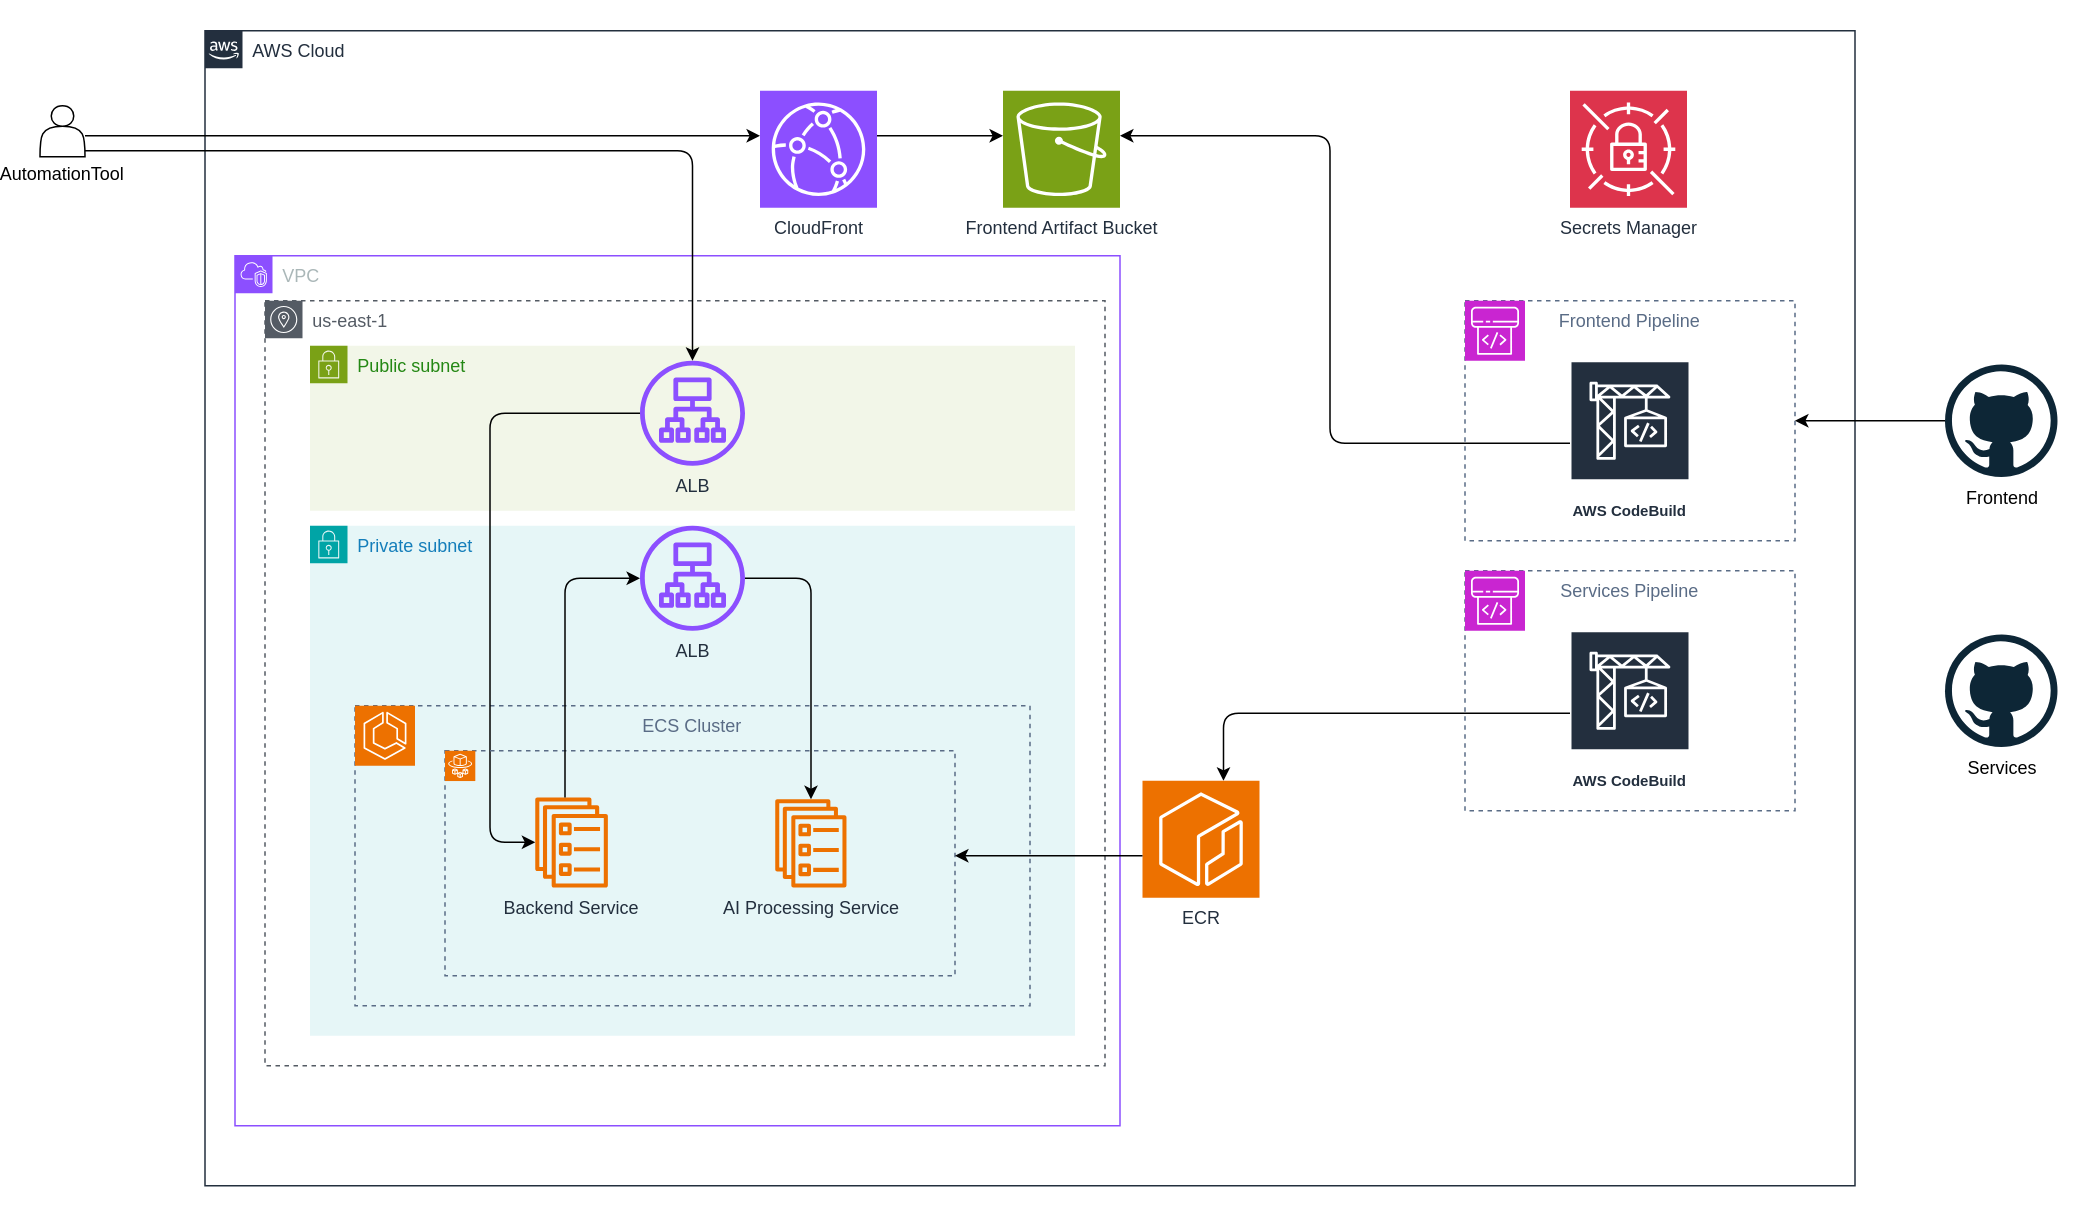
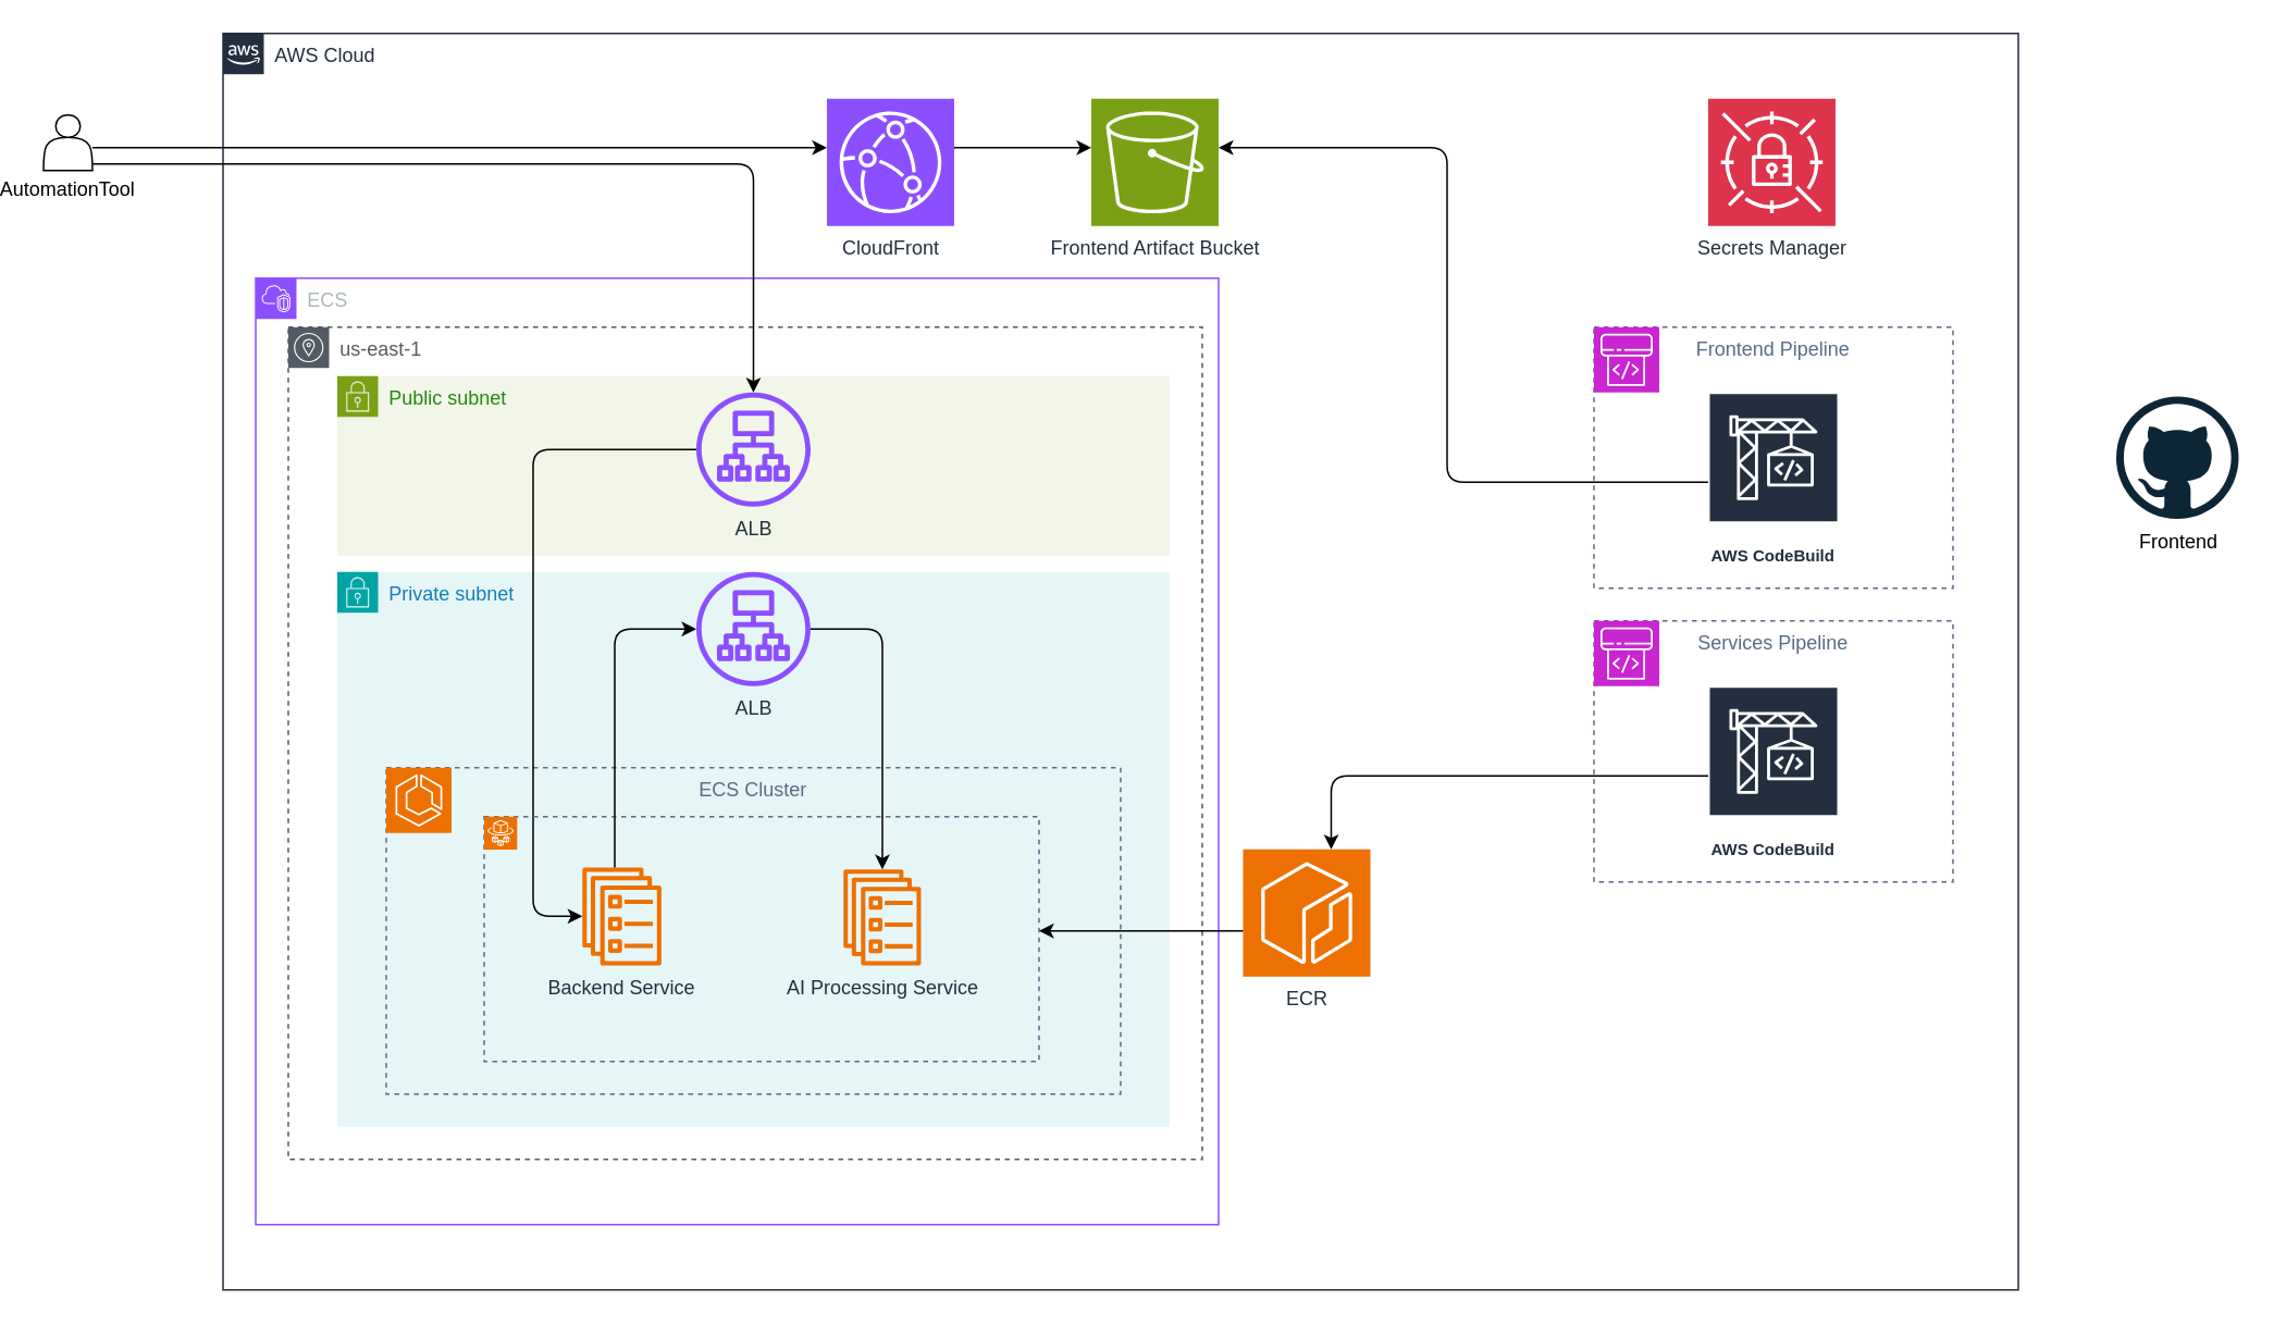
- <mxCell id="7" value="VPC" style="points=[[0,0],[0.25,0],[0.5,0],[0.75,0],[1,0],[1,0.25],[1,0.5],[1,0.75],[1,1],[0.75,1],[0.5,1],[0.25,1],[0,1],[0,0.75],[0,0.5],[0,0.25]];outlineConnect=0;gradientColor=none;html=1;whiteSpace=wrap;fontSize=12;fontStyle=0;container=0;pointerEvents=0;collapsible=0;recursiveResize=0;shape=mxgraph.aws4.group;grIcon=mxgraph.aws4.group_vpc2;strokeColor=#8C4FFF;fillColor=none;verticalAlign=top;align=left;spacingLeft=30;fontColor=#AAB7B8;dashed=0;" vertex="1" parent="2"><mxGeometry x="20" y="150" width="590" height="580" as="geometry" /></mxCell>
+ <mxCell id="7" value="ECS" style="points=[[0,0],[0.25,0],[0.5,0],[0.75,0],[1,0],[1,0.25],[1,0.5],[1,0.75],[1,1],[0.75,1],[0.5,1],[0.25,1],[0,1],[0,0.75],[0,0.5],[0,0.25]];outlineConnect=0;gradientColor=none;html=1;whiteSpace=wrap;fontSize=12;fontStyle=0;container=0;pointerEvents=0;collapsible=0;recursiveResize=0;shape=mxgraph.aws4.group;grIcon=mxgraph.aws4.group_vpc2;strokeColor=#8C4FFF;fillColor=none;verticalAlign=top;align=left;spacingLeft=30;fontColor=#AAB7B8;dashed=0;" vertex="1" parent="2"><mxGeometry x="20" y="150" width="590" height="580" as="geometry" /></mxCell>
- <mxCell id="36" style="edgeStyle=orthogonalEdgeStyle;rounded=0;orthogonalLoop=1;jettySize=auto;html=1;" edge="1" parent="1" source="37" target="3"><mxGeometry relative="1" as="geometry" /></mxCell>
- <mxCell id="38" value="Services" style="dashed=0;outlineConnect=0;html=1;align=center;labelPosition=center;verticalLabelPosition=bottom;verticalAlign=top;shape=mxgraph.weblogos.github" vertex="1" parent="1"><mxGeometry x="1290" y="422.5" width="75" height="75" as="geometry" /></mxCell>
